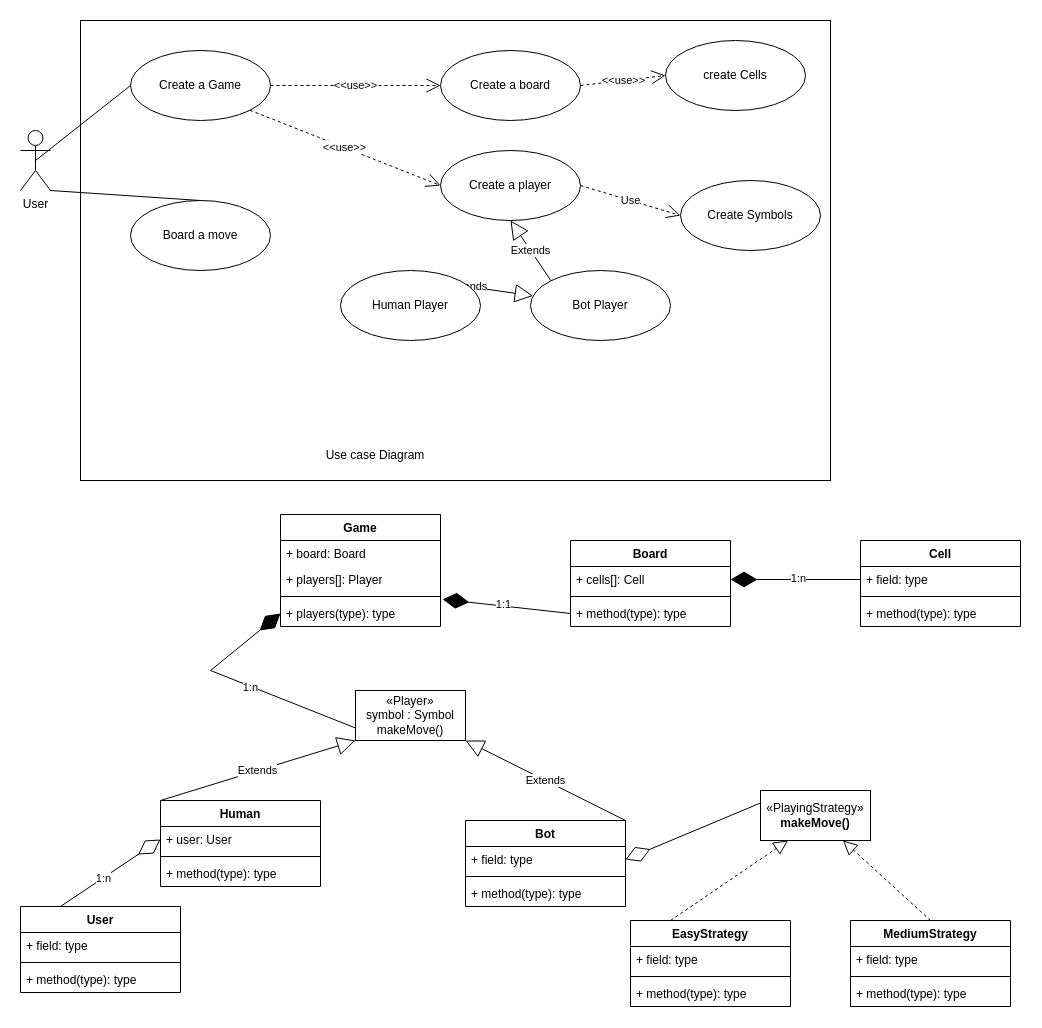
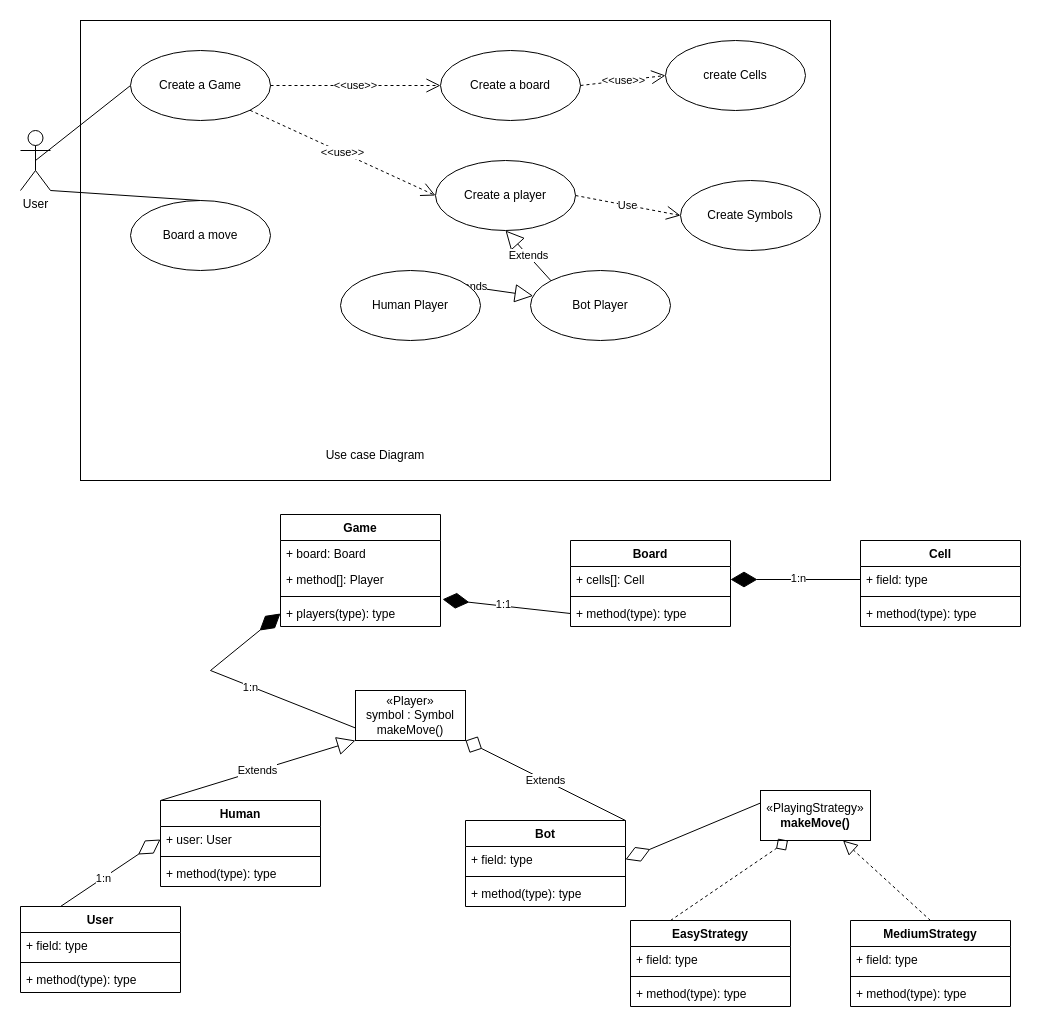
- <mxCell id="7" value="Create a player" style="ellipse;whiteSpace=wrap;html=1;" parent="1" vertex="1"><mxGeometry x="440" y="150" width="140" height="70" as="geometry" /></mxCell>
+ <mxCell id="7" value="Create a player" style="ellipse;whiteSpace=wrap;html=1;" parent="1" vertex="1"><mxGeometry x="435" y="160" width="140" height="70" as="geometry" /></mxCell>
- <mxCell id="23" value="+ players[]: Player" style="text;strokeColor=none;fillColor=none;align=left;verticalAlign=top;spacingLeft=4;spacingRight=4;overflow=hidden;rotatable=0;points=[[0,0.5],[1,0.5]];portConstraint=eastwest;whiteSpace=wrap;html=1;" parent="21" vertex="1"><mxGeometry y="52" width="160" height="26" as="geometry" /></mxCell>
+ <mxCell id="23" value="+ method[]: Player" style="text;strokeColor=none;fillColor=none;align=left;verticalAlign=top;spacingLeft=4;spacingRight=4;overflow=hidden;rotatable=0;points=[[0,0.5],[1,0.5]];portConstraint=eastwest;whiteSpace=wrap;html=1;" parent="21" vertex="1"><mxGeometry y="52" width="160" height="26" as="geometry" /></mxCell>
- <mxCell id="44" value="Extends" style="endArrow=block;endSize=16;endFill=0;html=1;rounded=0;entryX=1;entryY=1;entryDx=0;entryDy=0;exitX=1;exitY=0;exitDx=0;exitDy=0;" parent="1" source="39" target="34" edge="1"><mxGeometry width="160" relative="1" as="geometry"><mxPoint x="600" y="780" as="sourcePoint" /><mxPoint x="720" y="730" as="targetPoint" /></mxGeometry></mxCell>
+ <mxCell id="44" value="Extends" style="endArrow=diamond;endSize=16;endFill=0;html=1;rounded=0;entryX=1;entryY=1;entryDx=0;entryDy=0;exitX=1;exitY=0;exitDx=0;exitDy=0;" parent="1" source="39" target="34" edge="1"><mxGeometry width="160" relative="1" as="geometry"><mxPoint x="600" y="780" as="sourcePoint" /><mxPoint x="720" y="730" as="targetPoint" /></mxGeometry></mxCell>
- <mxCell id="66" value="" style="endArrow=block;dashed=1;endFill=0;endSize=12;html=1;rounded=0;entryX=0.25;entryY=1;entryDx=0;entryDy=0;exitX=0.25;exitY=0;exitDx=0;exitDy=0;" parent="1" source="58" target="57" edge="1"><mxGeometry width="160" relative="1" as="geometry"><mxPoint x="340" y="840" as="sourcePoint" /><mxPoint x="500" y="840" as="targetPoint" /></mxGeometry></mxCell>
+ <mxCell id="66" value="" style="endArrow=diamond;dashed=1;endFill=0;endSize=12;html=1;rounded=0;entryX=0.25;entryY=1;entryDx=0;entryDy=0;exitX=0.25;exitY=0;exitDx=0;exitDy=0;" parent="1" source="58" target="57" edge="1"><mxGeometry width="160" relative="1" as="geometry"><mxPoint x="340" y="840" as="sourcePoint" /><mxPoint x="500" y="840" as="targetPoint" /></mxGeometry></mxCell>
